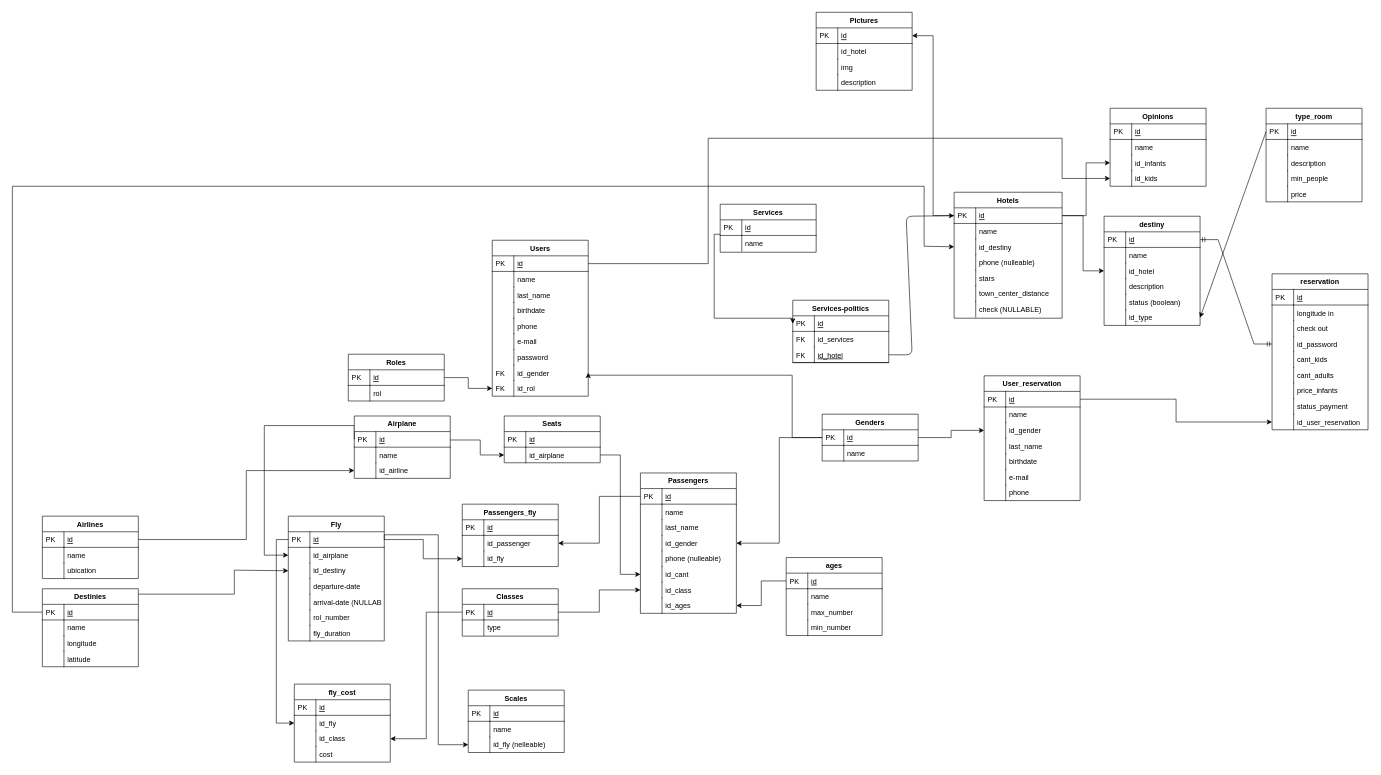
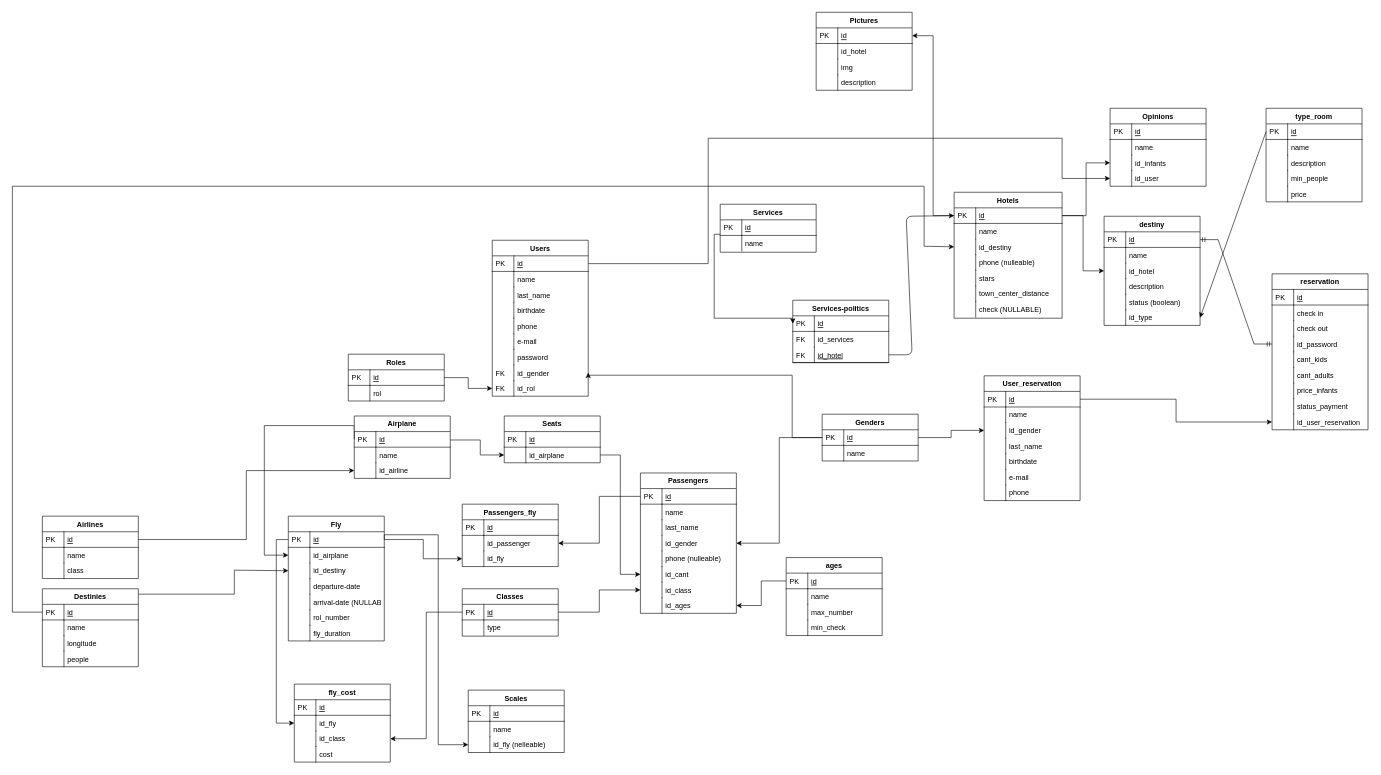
- <mxCell id="223" value="id_kids" style="shape=partialRectangle;top=0;left=0;right=0;bottom=0;align=left;verticalAlign=top;fillColor=none;spacingLeft=40;spacingRight=4;overflow=hidden;rotatable=0;points=[[0,0.5],[1,0.5]];portConstraint=eastwest;dropTarget=0;rounded=0;shadow=0;strokeWidth=1;" parent="216" vertex="1"><mxGeometry y="104" width="160" height="26" as="geometry" /></mxCell>
+ <mxCell id="223" value="id_user" style="shape=partialRectangle;top=0;left=0;right=0;bottom=0;align=left;verticalAlign=top;fillColor=none;spacingLeft=40;spacingRight=4;overflow=hidden;rotatable=0;points=[[0,0.5],[1,0.5]];portConstraint=eastwest;dropTarget=0;rounded=0;shadow=0;strokeWidth=1;" parent="216" vertex="1"><mxGeometry y="104" width="160" height="26" as="geometry" /></mxCell>
- <mxCell id="166" value="longitude in" style="shape=partialRectangle;top=0;left=0;right=0;bottom=0;align=left;verticalAlign=top;fillColor=none;spacingLeft=40;spacingRight=4;overflow=hidden;rotatable=0;points=[[0,0.5],[1,0.5]];portConstraint=eastwest;dropTarget=0;rounded=0;shadow=0;strokeWidth=1;" parent="163" vertex="1"><mxGeometry y="52" width="160" height="26" as="geometry" /></mxCell>
+ <mxCell id="166" value="check in" style="shape=partialRectangle;top=0;left=0;right=0;bottom=0;align=left;verticalAlign=top;fillColor=none;spacingLeft=40;spacingRight=4;overflow=hidden;rotatable=0;points=[[0,0.5],[1,0.5]];portConstraint=eastwest;dropTarget=0;rounded=0;shadow=0;strokeWidth=1;" parent="163" vertex="1"><mxGeometry y="52" width="160" height="26" as="geometry" /></mxCell>
- <mxCell id="51" value="ubication" style="shape=partialRectangle;top=0;left=0;right=0;bottom=0;align=left;verticalAlign=top;fillColor=none;spacingLeft=40;spacingRight=4;overflow=hidden;rotatable=0;points=[[0,0.5],[1,0.5]];portConstraint=eastwest;dropTarget=0;rounded=0;shadow=0;strokeWidth=1;" parent="46" vertex="1"><mxGeometry y="78" width="160" height="26" as="geometry" /></mxCell>
+ <mxCell id="51" value="class" style="shape=partialRectangle;top=0;left=0;right=0;bottom=0;align=left;verticalAlign=top;fillColor=none;spacingLeft=40;spacingRight=4;overflow=hidden;rotatable=0;points=[[0,0.5],[1,0.5]];portConstraint=eastwest;dropTarget=0;rounded=0;shadow=0;strokeWidth=1;" parent="46" vertex="1"><mxGeometry y="78" width="160" height="26" as="geometry" /></mxCell>
- <mxCell id="145" value="min_number" style="shape=partialRectangle;top=0;left=0;right=0;bottom=0;align=left;verticalAlign=top;fillColor=none;spacingLeft=40;spacingRight=4;overflow=hidden;rotatable=0;points=[[0,0.5],[1,0.5]];portConstraint=eastwest;dropTarget=0;rounded=0;shadow=0;strokeWidth=1;" parent="138" vertex="1"><mxGeometry y="104" width="160" height="26" as="geometry" /></mxCell>
+ <mxCell id="145" value="min_check" style="shape=partialRectangle;top=0;left=0;right=0;bottom=0;align=left;verticalAlign=top;fillColor=none;spacingLeft=40;spacingRight=4;overflow=hidden;rotatable=0;points=[[0,0.5],[1,0.5]];portConstraint=eastwest;dropTarget=0;rounded=0;shadow=0;strokeWidth=1;" parent="138" vertex="1"><mxGeometry y="104" width="160" height="26" as="geometry" /></mxCell>
- <mxCell id="79" value="latitude" style="shape=partialRectangle;top=0;left=0;right=0;bottom=0;align=left;verticalAlign=top;fillColor=none;spacingLeft=40;spacingRight=4;overflow=hidden;rotatable=0;points=[[0,0.5],[1,0.5]];portConstraint=eastwest;dropTarget=0;rounded=0;shadow=0;strokeWidth=1;" parent="72" vertex="1"><mxGeometry y="104" width="160" height="26" as="geometry" /></mxCell>
+ <mxCell id="79" value="people" style="shape=partialRectangle;top=0;left=0;right=0;bottom=0;align=left;verticalAlign=top;fillColor=none;spacingLeft=40;spacingRight=4;overflow=hidden;rotatable=0;points=[[0,0.5],[1,0.5]];portConstraint=eastwest;dropTarget=0;rounded=0;shadow=0;strokeWidth=1;" parent="72" vertex="1"><mxGeometry y="104" width="160" height="26" as="geometry" /></mxCell>
